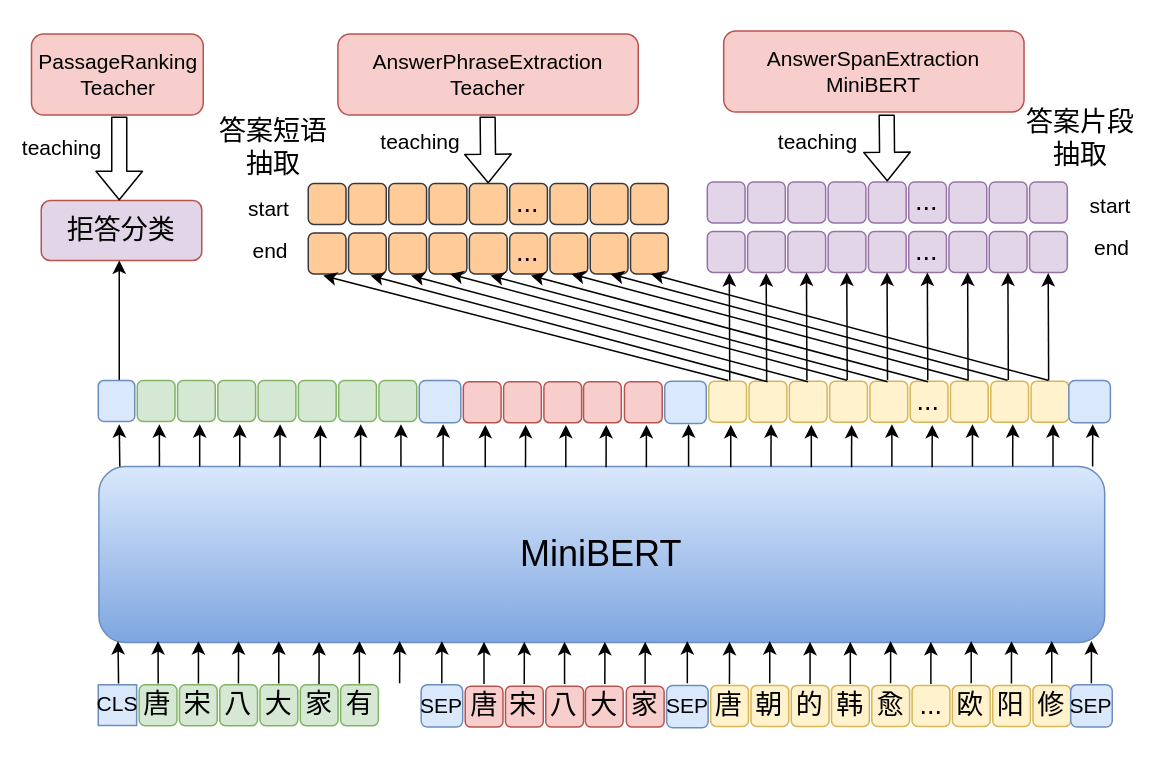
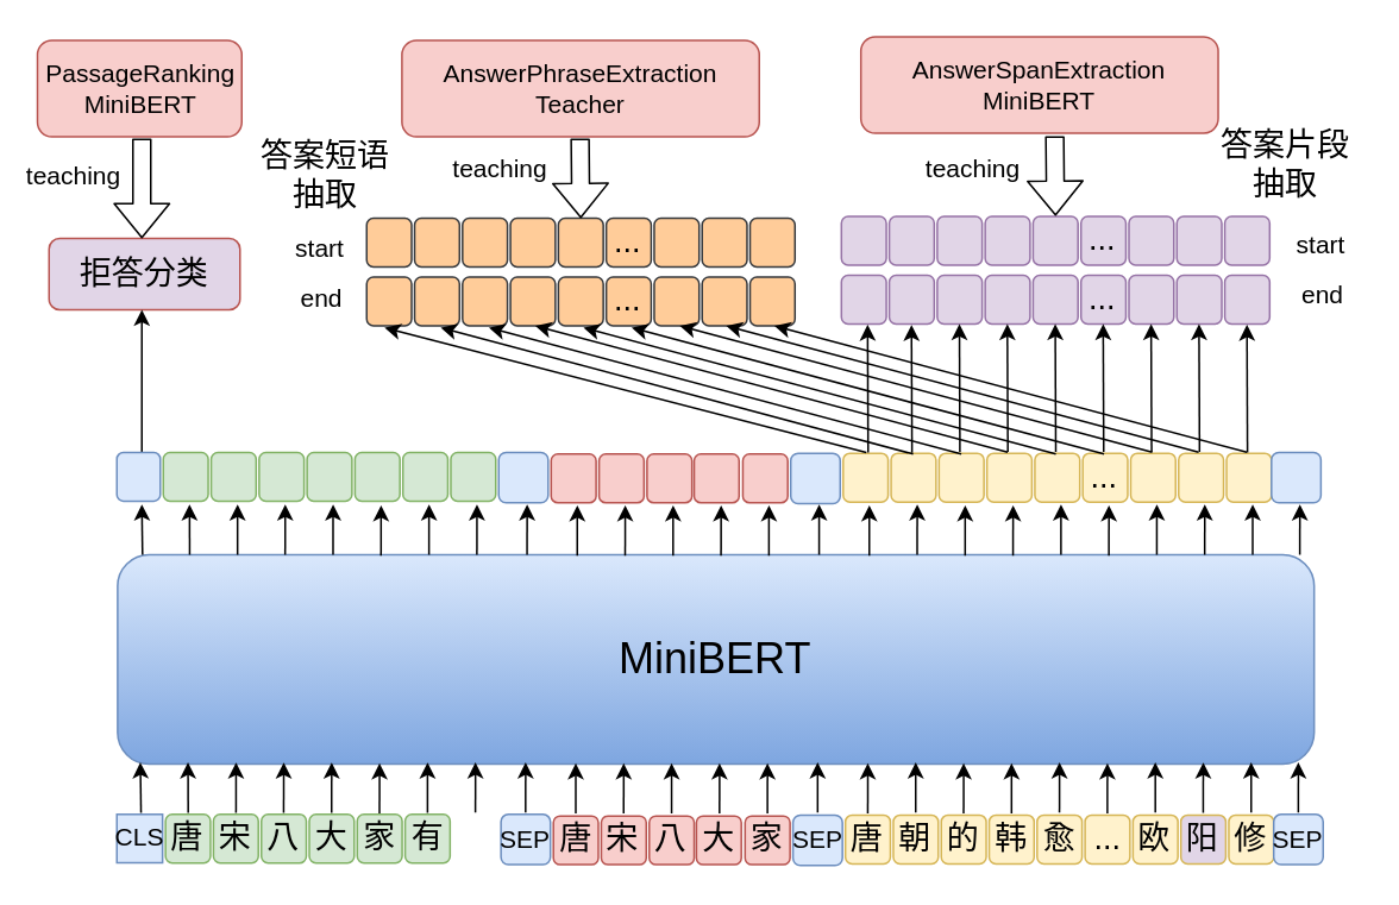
- <mxCell id="166" value="&lt;font style=&quot;font-size: 14px&quot;&gt;PassageRanking&lt;br&gt;Teacher&lt;/font&gt;" style="rounded=1;whiteSpace=wrap;html=1;fillColor=#f8cecc;strokeColor=#b85450;" parent="1" vertex="1"><mxGeometry x="20.5" y="22" width="114.5" height="54" as="geometry" /></mxCell>
+ <mxCell id="166" value="&lt;font style=&quot;font-size: 14px&quot;&gt;PassageRanking&lt;br&gt;MiniBERT&lt;/font&gt;" style="rounded=1;whiteSpace=wrap;html=1;fillColor=#f8cecc;strokeColor=#b85450;" parent="1" vertex="1"><mxGeometry x="20.5" y="22" width="114.5" height="54" as="geometry" /></mxCell>
- <mxCell id="26" value="&lt;span style=&quot;font-size: large&quot;&gt;阳&lt;/span&gt;" style="rounded=1;whiteSpace=wrap;html=1;fillColor=#fff2cc;strokeColor=#d6b656;" parent="5" vertex="1"><mxGeometry x="596.273" y="203.302" width="25.177" height="27.289" as="geometry" /></mxCell>
+ <mxCell id="26" value="&lt;span style=&quot;font-size: large&quot;&gt;阳&lt;/span&gt;" style="rounded=1;whiteSpace=wrap;html=1;fillColor=#e1d5e7;strokeColor=#d6b656;" parent="5" vertex="1"><mxGeometry x="596.273" y="203.302" width="25.177" height="27.289" as="geometry" /></mxCell>
